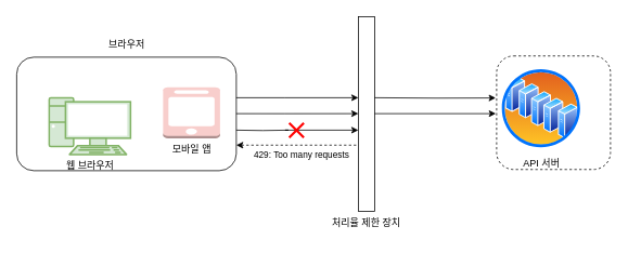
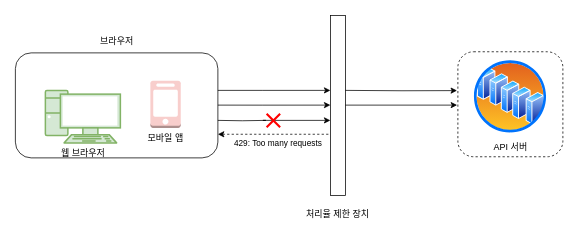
- <mxCell id="7" value="API 서버" style="image;aspect=fixed;perimeter=ellipsePerimeter;html=1;align=center;shadow=0;dashed=0;spacingTop=3;image=img/lib/active_directory/server_farm.svg;" vertex="1" parent="1"><mxGeometry x="615" y="83.5" width="100" height="100" as="geometry" /></mxCell>
+ <mxCell id="7" value="API 서버" style="image;aspect=fixed;perimeter=ellipsePerimeter;html=1;align=center;shadow=0;dashed=0;spacingTop=3;image=img/lib/active_directory/server_farm.svg;" vertex="1" parent="1"><mxGeometry x="630" y="78.5" width="100" height="100" as="geometry" /></mxCell>
- <mxCell id="4" value="모바일 앱" style="outlineConnect=0;dashed=0;verticalLabelPosition=bottom;verticalAlign=top;align=center;html=1;shape=mxgraph.aws3.mobile_client;fillColor=#f8cecc;strokeColor=#b85450;" vertex="1" parent="1"><mxGeometry x="200" y="107" width="70" height="63" as="geometry" /></mxCell>
+ <mxCell id="4" value="모바일 앱" style="outlineConnect=0;dashed=0;verticalLabelPosition=bottom;verticalAlign=top;align=center;html=1;shape=mxgraph.aws3.mobile_client;fillColor=#f8cecc;strokeColor=#b85450;" vertex="1" parent="1"><mxGeometry x="200" y="107" width="40.5" height="63" as="geometry" /></mxCell>
- <mxCell id="10" value="처리율 제한 장치" style="text;html=1;align=center;verticalAlign=middle;whiteSpace=wrap;rounded=0;" vertex="1" parent="1"><mxGeometry x="395" y="260" width="110" height="30" as="geometry" /></mxCell>
+ <mxCell id="10" value="처리율 제한 장치" style="text;html=1;align=center;verticalAlign=middle;whiteSpace=wrap;rounded=0;" vertex="1" parent="1"><mxGeometry x="395" y="270" width="110" height="30" as="geometry" /></mxCell>
